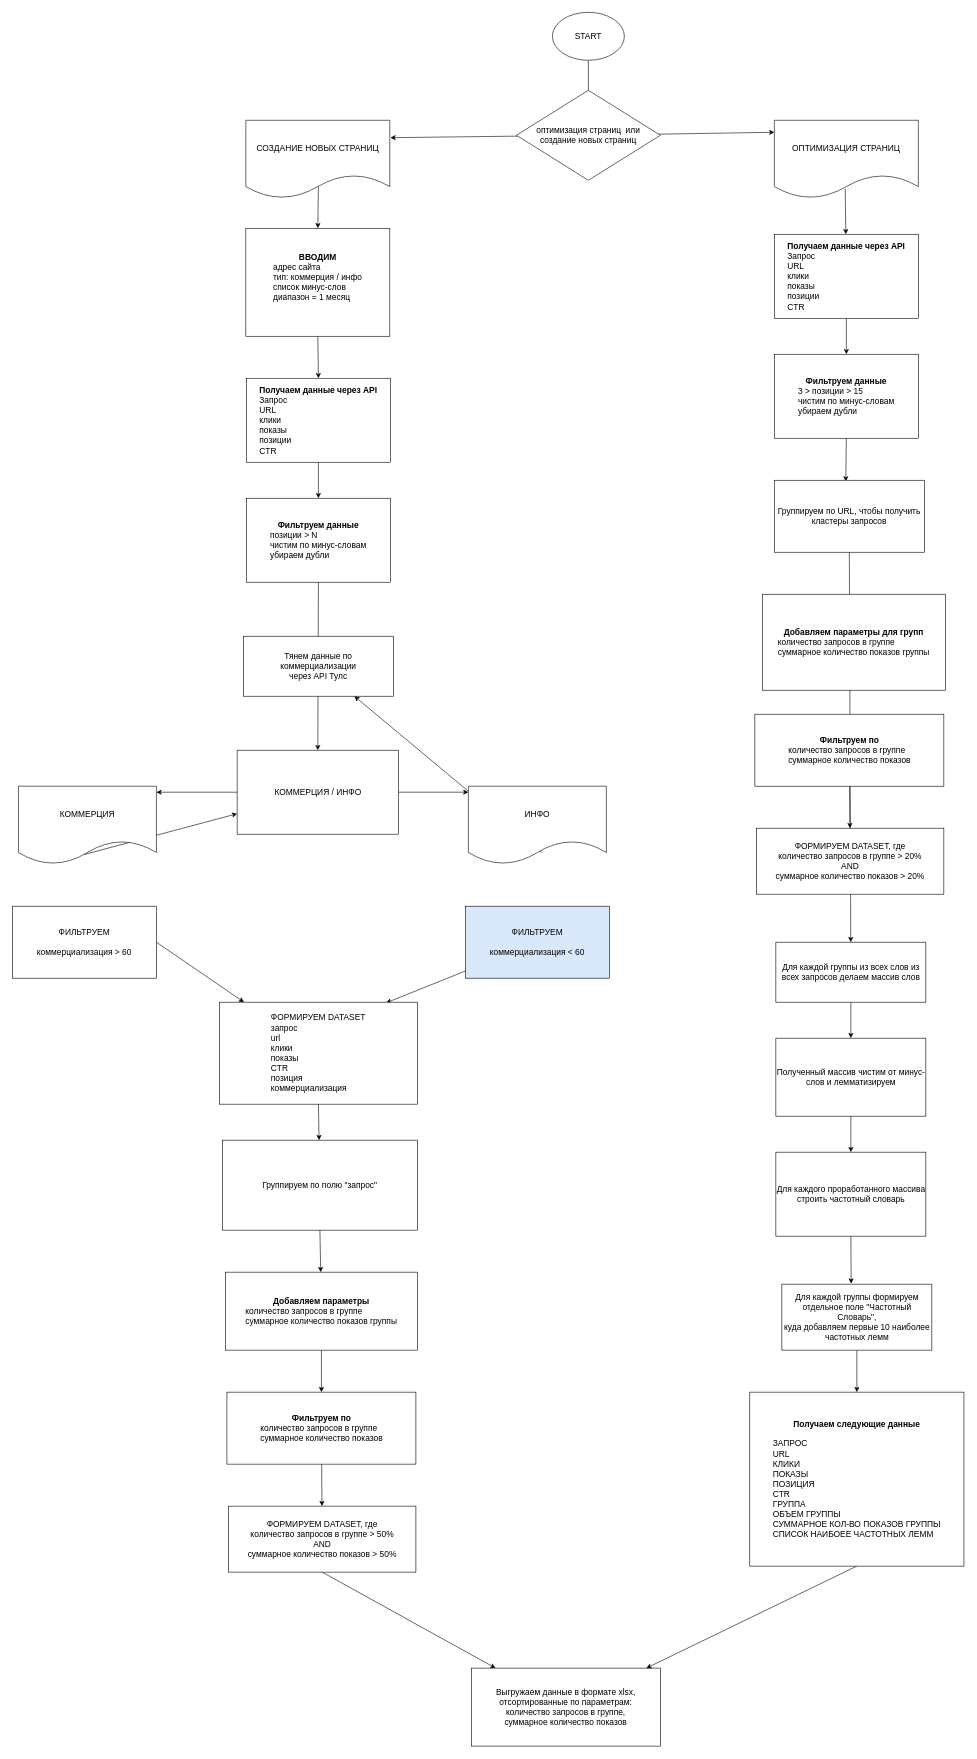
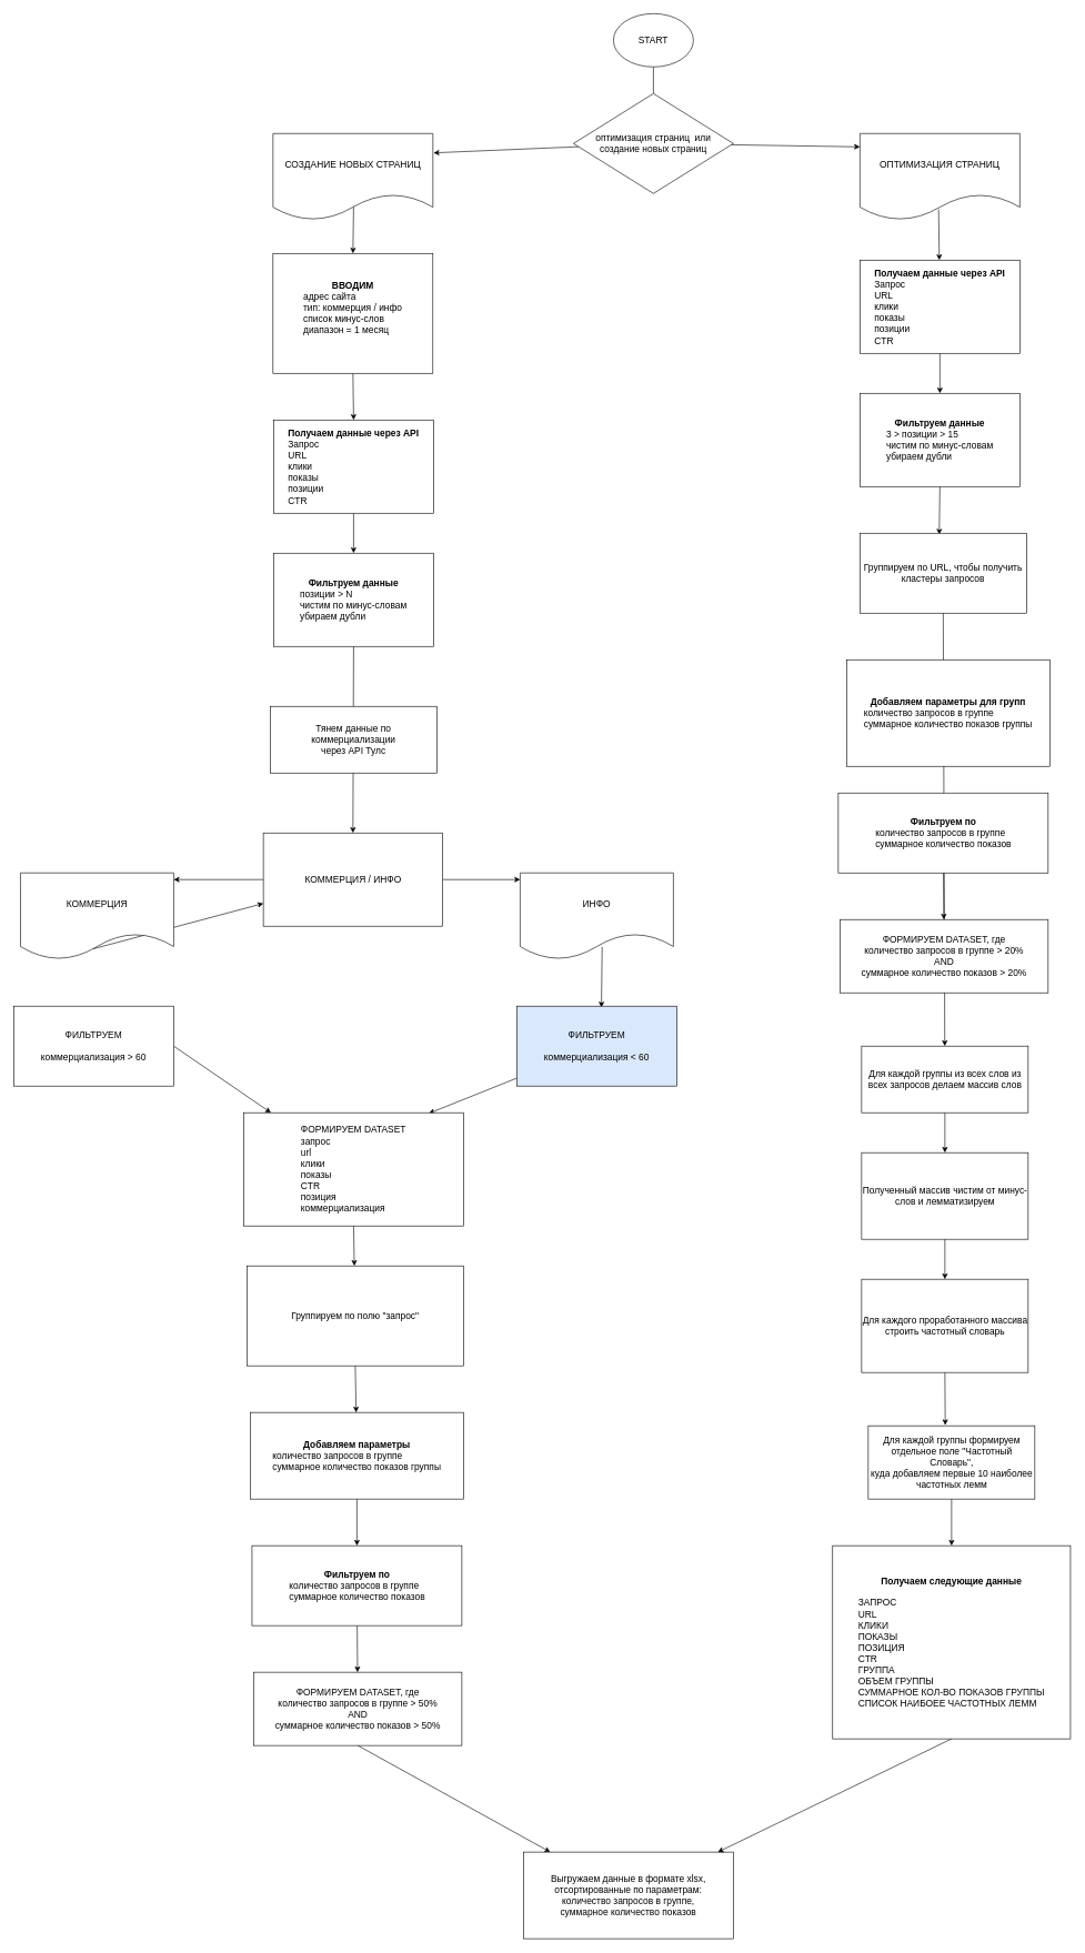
- <mxCell id="6" value="&lt;font style=&quot;font-size: 14px;&quot;&gt;оптимизация страниц&amp;nbsp; или&lt;br&gt;создание новых страниц&lt;/font&gt;" style="rhombus;whiteSpace=wrap;html=1;" vertex="1" parent="1"><mxGeometry x="860" y="150" width="240" height="150" as="geometry" /></mxCell>
+ <mxCell id="6" value="&lt;font style=&quot;font-size: 14px;&quot;&gt;оптимизация страниц&amp;nbsp; или&lt;br&gt;создание новых страниц&lt;/font&gt;" style="rhombus;whiteSpace=wrap;html=1;" vertex="1" parent="1"><mxGeometry x="860" y="140" width="240" height="150" as="geometry" /></mxCell>
- <mxCell id="23" style="edgeStyle=none;html=1;fontSize=14;exitX=0.535;exitY=0.854;exitDx=0;exitDy=0;exitPerimeter=0;" edge="1" parent="1" source="24" target="17"><mxGeometry relative="1" as="geometry"><mxPoint x="898" y="1440" as="sourcePoint" /></mxGeometry></mxCell>
+ <mxCell id="23" style="edgeStyle=none;html=1;entryX=0.529;entryY=0.017;entryDx=0;entryDy=0;entryPerimeter=0;fontSize=14;exitX=0.535;exitY=0.854;exitDx=0;exitDy=0;exitPerimeter=0;" edge="1" parent="1" source="24" target="28"><mxGeometry relative="1" as="geometry"><mxPoint x="898" y="1440" as="sourcePoint" /></mxGeometry></mxCell>
